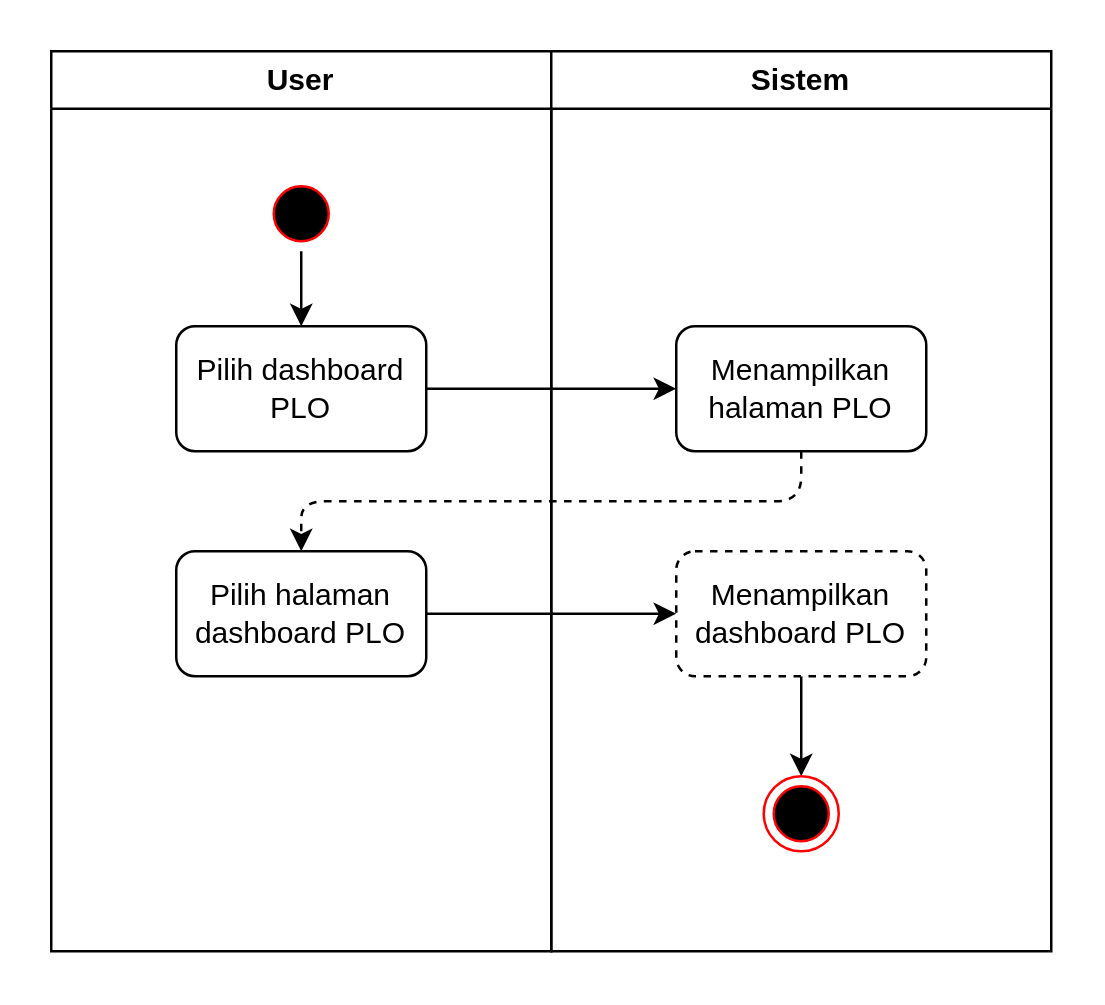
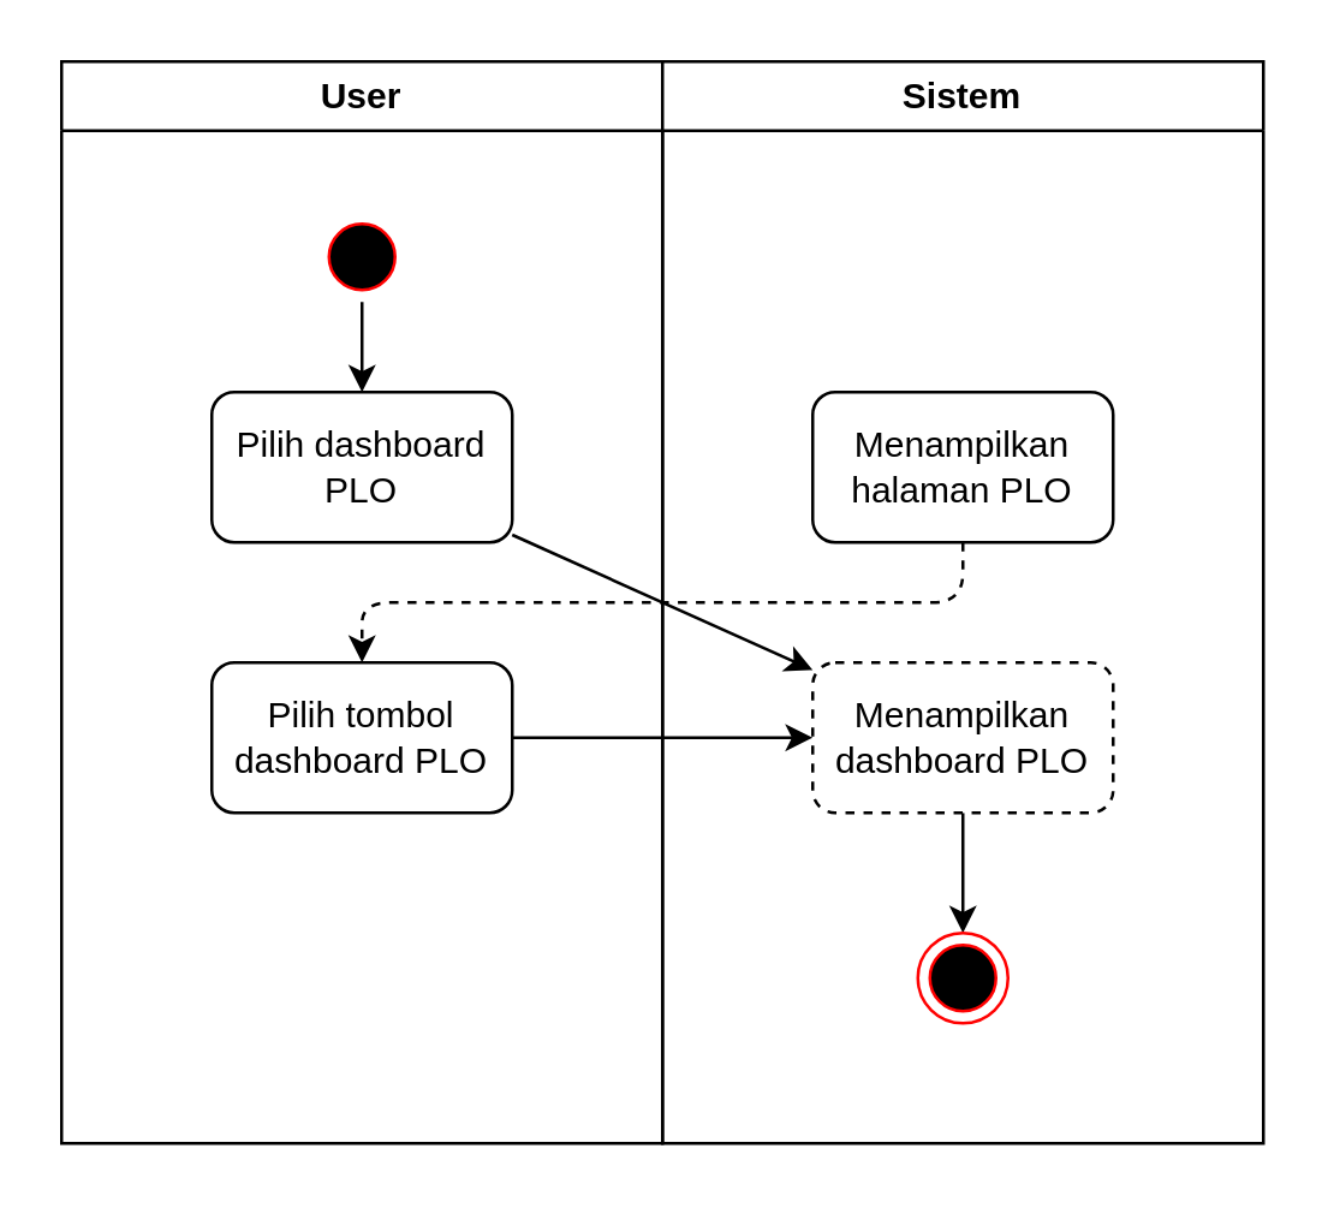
- <mxCell id="11" value="" style="edgeStyle=none;html=1;" edge="1" parent="4" source="5" target="10"><mxGeometry relative="1" as="geometry" /></mxCell>
+ <mxCell id="11" value="" style="edgeStyle=none;html=1;" edge="1" parent="4" source="5" target="8"><mxGeometry relative="1" as="geometry" /></mxCell>
- <mxCell id="6" value="Pilih halaman dashboard PLO" style="rounded=1;whiteSpace=wrap;html=1;" parent="4" vertex="1"><mxGeometry x="-150" y="200" width="100" height="50" as="geometry" /></mxCell>
+ <mxCell id="6" value="Pilih tombol dashboard PLO" style="rounded=1;whiteSpace=wrap;html=1;" parent="4" vertex="1"><mxGeometry x="-150" y="200" width="100" height="50" as="geometry" /></mxCell>
